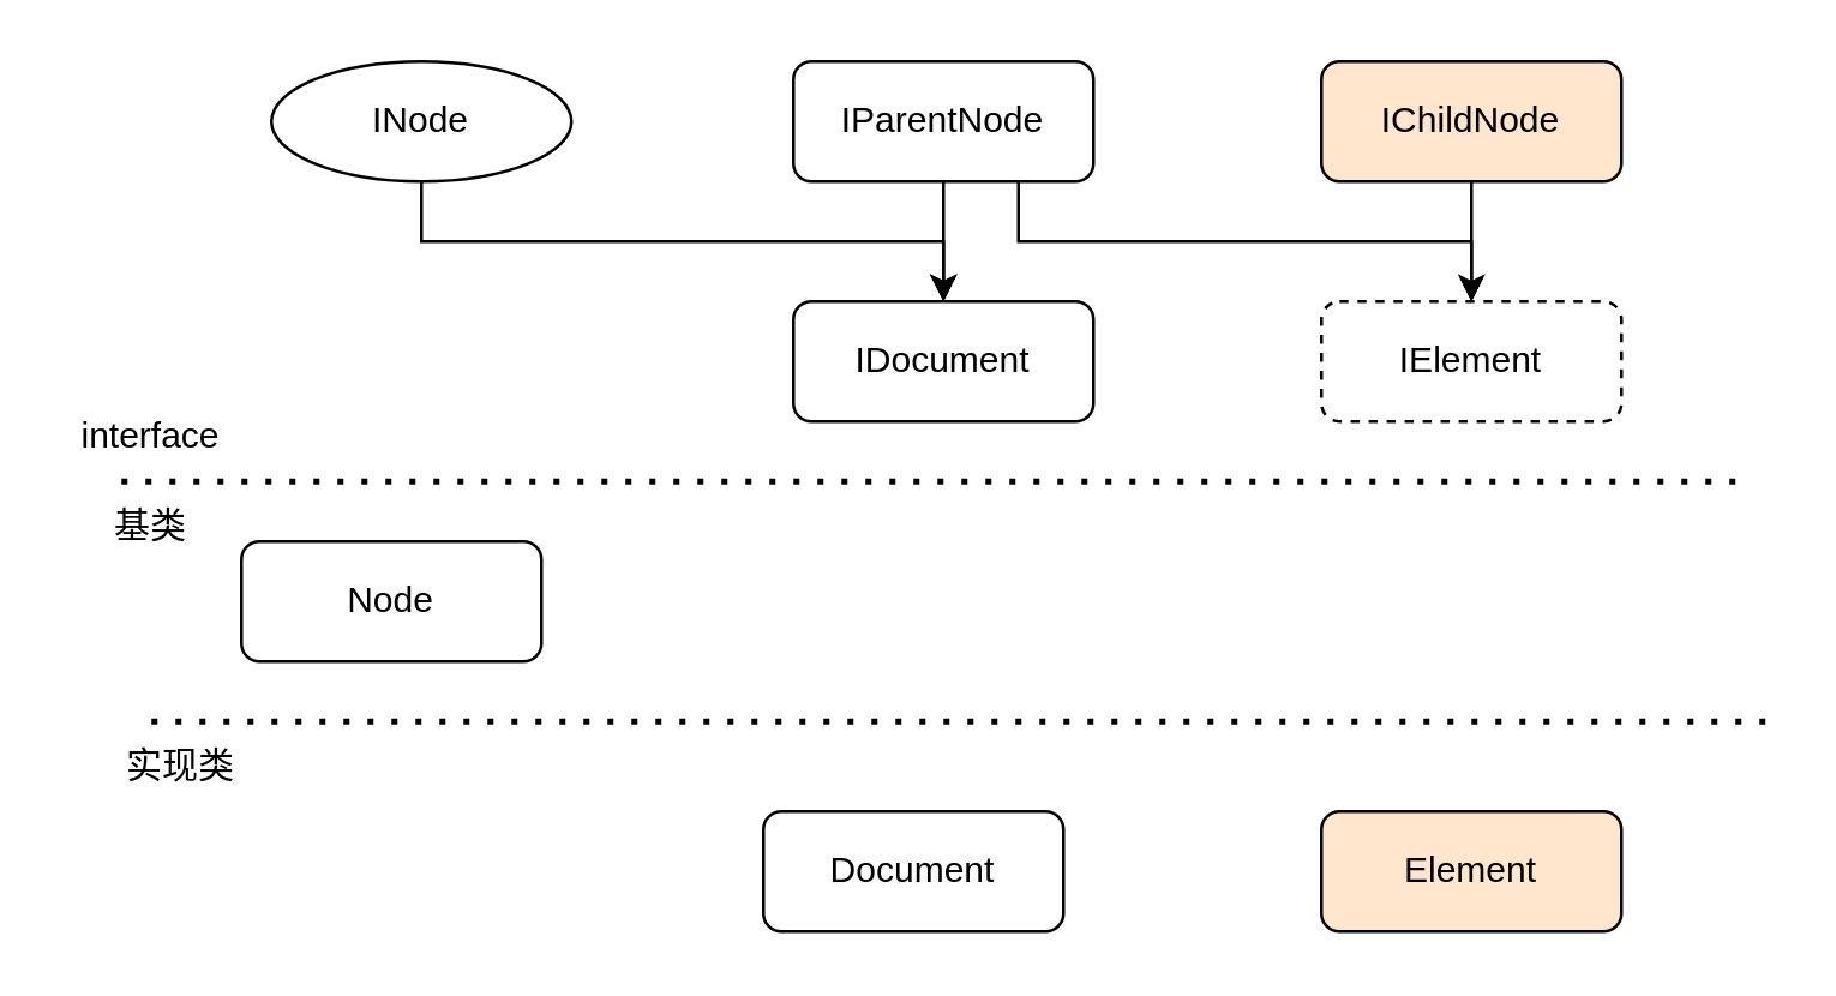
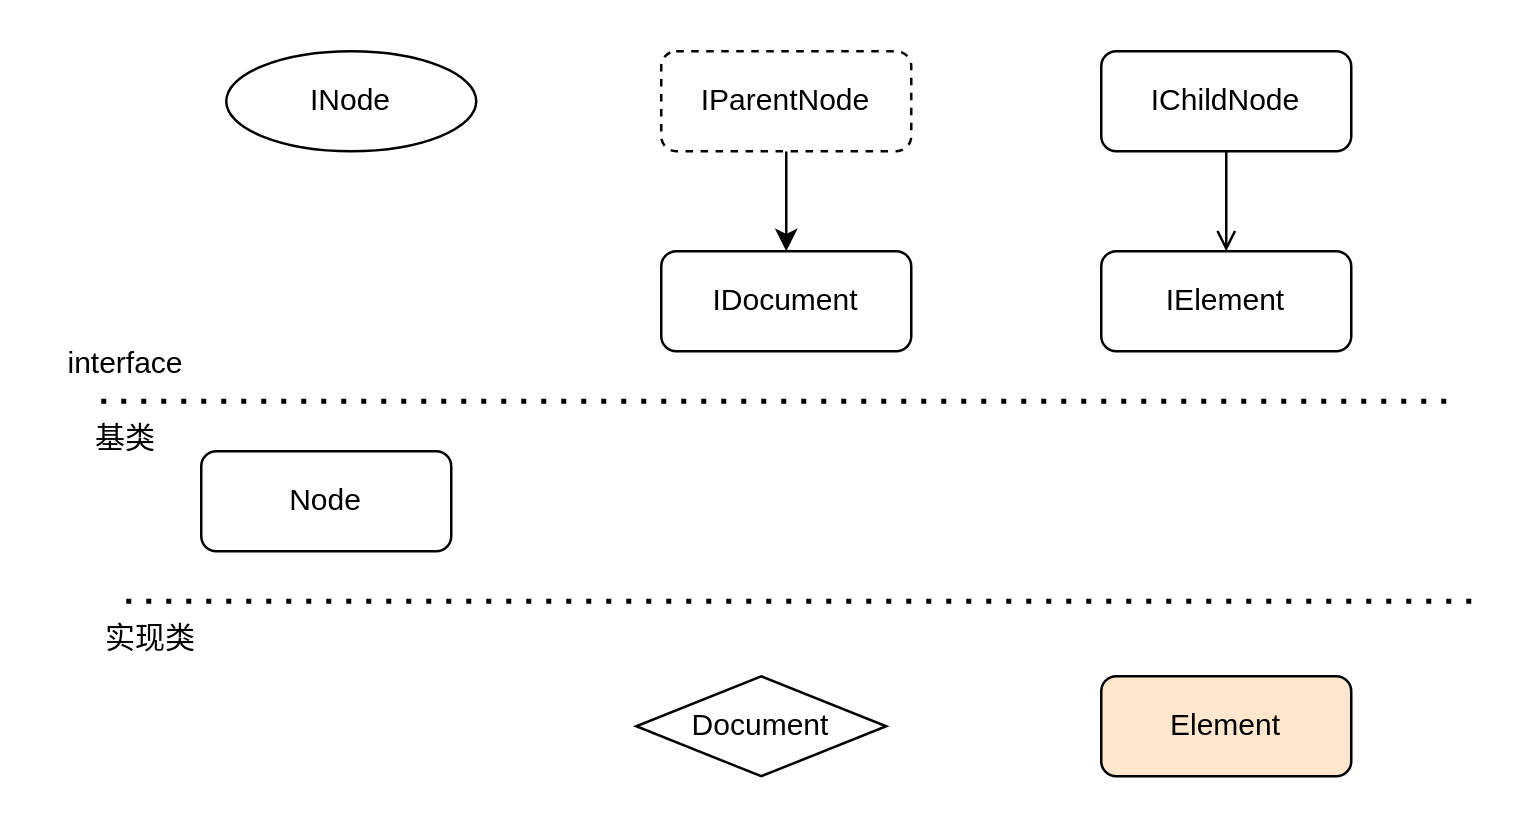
- <mxCell id="8" value="IParentNode" style="rounded=1;whiteSpace=wrap;html=1;" vertex="1" parent="1"><mxGeometry x="264" y="20" width="100" height="40" as="geometry" /></mxCell>
+ <mxCell id="8" value="IParentNode" style="rounded=1;whiteSpace=wrap;html=1;dashed=1;" vertex="1" parent="1"><mxGeometry x="264" y="20" width="100" height="40" as="geometry" /></mxCell>
- <mxCell id="5" value="IChildNode" style="rounded=1;whiteSpace=wrap;html=1;fillColor=#ffe6cc;" vertex="1" parent="1"><mxGeometry x="440" y="20" width="100" height="40" as="geometry" /></mxCell>
+ <mxCell id="5" value="IChildNode" style="rounded=1;whiteSpace=wrap;html=1;" vertex="1" parent="1"><mxGeometry x="440" y="20" width="100" height="40" as="geometry" /></mxCell>
- <mxCell id="2" style="edgeStyle=orthogonalEdgeStyle;rounded=0;orthogonalLoop=1;jettySize=auto;html=1;exitX=0.5;exitY=1;exitDx=0;exitDy=0;entryX=0.5;entryY=0;entryDx=0;entryDy=0;" edge="1" parent="1" source="3" target="13"><mxGeometry relative="1" as="geometry" /></mxCell>
- <mxCell id="7" style="edgeStyle=orthogonalEdgeStyle;rounded=0;orthogonalLoop=1;jettySize=auto;html=1;exitX=0.75;exitY=1;exitDx=0;exitDy=0;entryX=0.5;entryY=0;entryDx=0;entryDy=0;" edge="1" parent="1" source="8" target="12"><mxGeometry relative="1" as="geometry" /></mxCell>
- <mxCell id="12" value="IElement" style="rounded=1;whiteSpace=wrap;html=1;dashed=1;" vertex="1" parent="1"><mxGeometry x="440" y="100" width="100" height="40" as="geometry" /></mxCell>
+ <mxCell id="12" value="IElement" style="rounded=1;whiteSpace=wrap;html=1;" vertex="1" parent="1"><mxGeometry x="440" y="100" width="100" height="40" as="geometry" /></mxCell>
- <mxCell id="10" value="Document" style="rounded=1;whiteSpace=wrap;html=1;" vertex="1" parent="1"><mxGeometry x="254" y="270" width="100" height="40" as="geometry" /></mxCell>
+ <mxCell id="10" value="Document" style="rhombus;whiteSpace=wrap;html=1;" vertex="1" parent="1"><mxGeometry x="254" y="270" width="100" height="40" as="geometry" /></mxCell>
